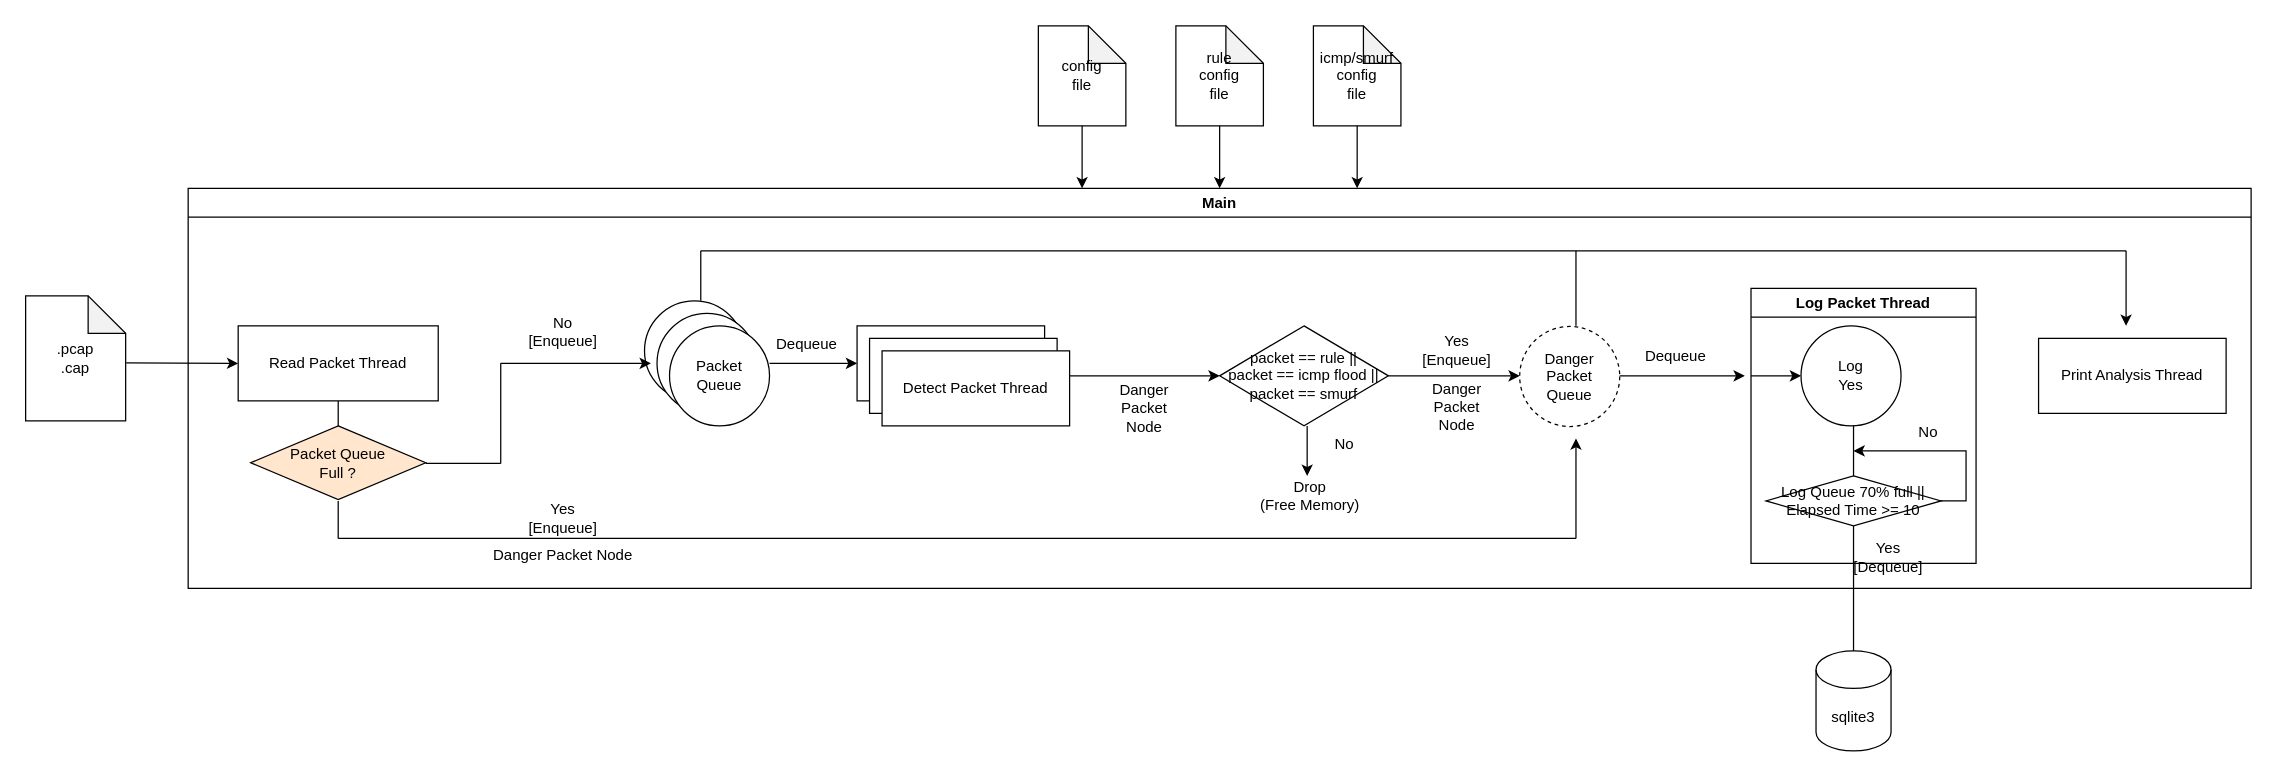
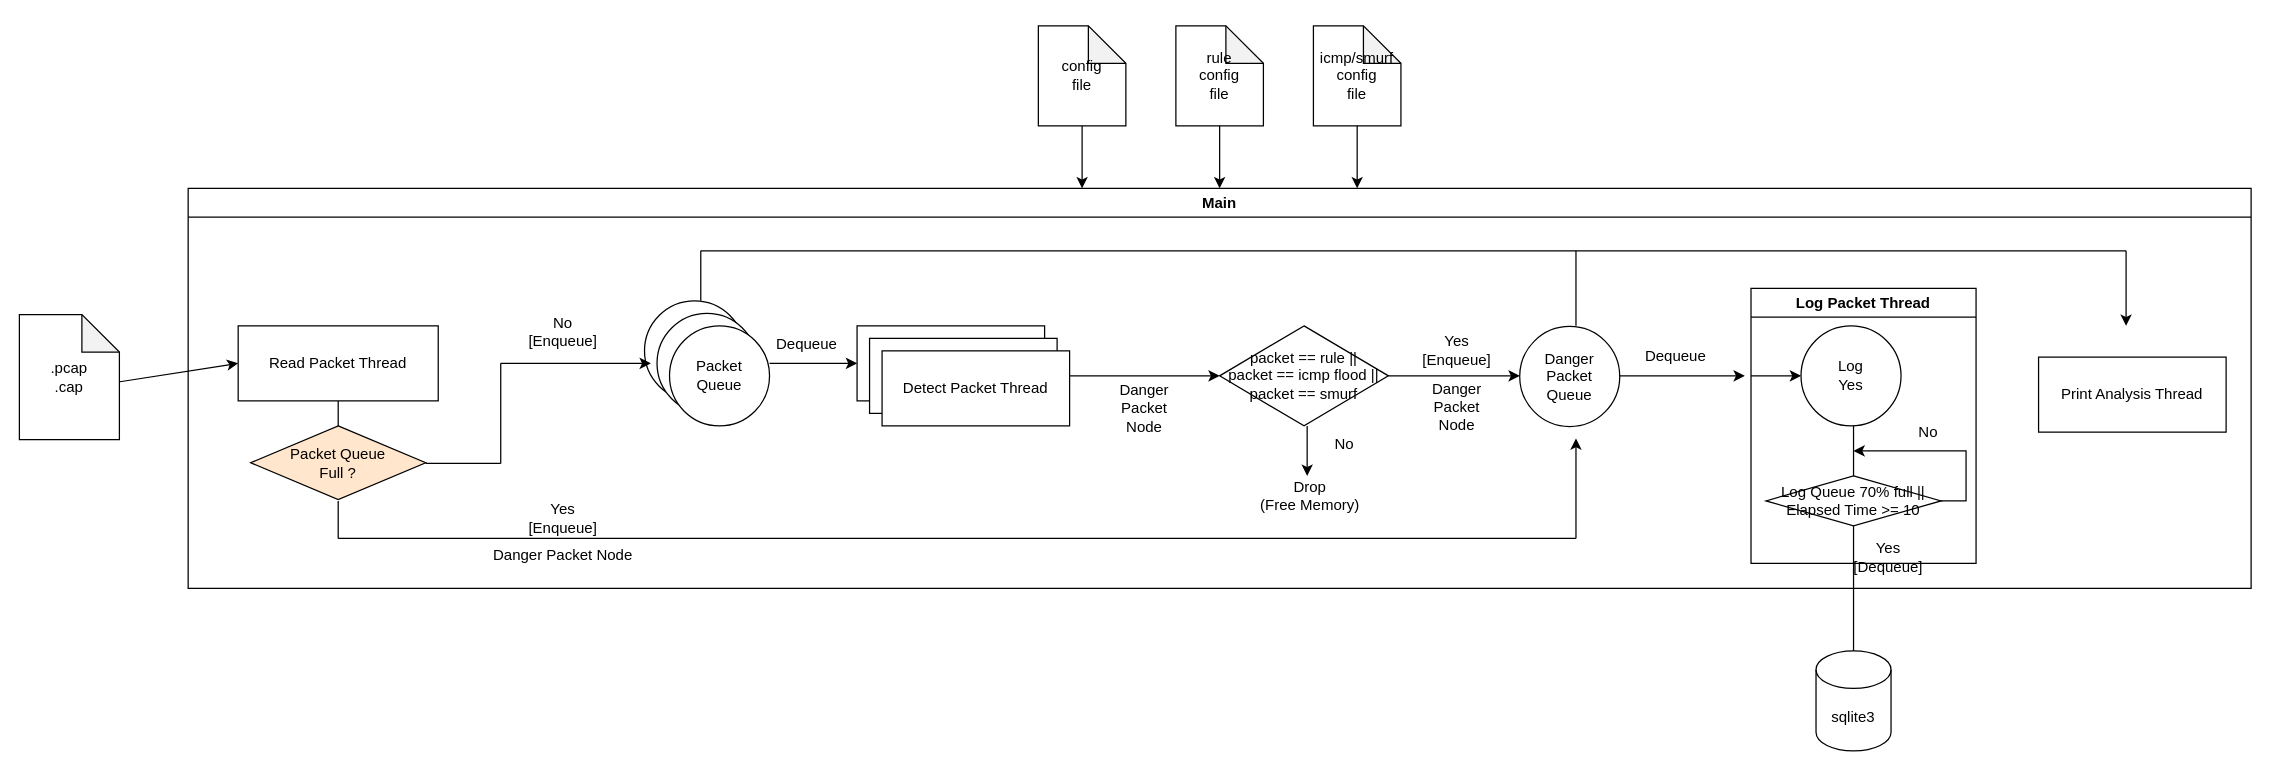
- <mxCell id="2" value=".pcap&lt;div&gt;.cap&lt;/div&gt;" style="shape=note;whiteSpace=wrap;html=1;backgroundOutline=1;darkOpacity=0.05;" vertex="1" parent="1"><mxGeometry x="20" y="236" width="80" height="100" as="geometry" /></mxCell>
+ <mxCell id="2" value=".pcap&lt;div&gt;.cap&lt;/div&gt;" style="shape=note;whiteSpace=wrap;html=1;backgroundOutline=1;darkOpacity=0.05;" vertex="1" parent="1"><mxGeometry x="15" y="251" width="80" height="100" as="geometry" /></mxCell>
- <mxCell id="24" value="Danger&lt;div&gt;Packet&lt;/div&gt;&lt;div&gt;Queue&lt;/div&gt;" style="ellipse;whiteSpace=wrap;html=1;aspect=fixed;dashed=1;" vertex="1" parent="10"><mxGeometry x="1065" y="110.5" width="80" height="80" as="geometry" /></mxCell>
+ <mxCell id="24" value="Danger&lt;div&gt;Packet&lt;/div&gt;&lt;div&gt;Queue&lt;/div&gt;" style="ellipse;whiteSpace=wrap;html=1;aspect=fixed;" vertex="1" parent="10"><mxGeometry x="1065" y="110.5" width="80" height="80" as="geometry" /></mxCell>
- <mxCell id="20" value="Print Analysis Thread" style="rounded=0;whiteSpace=wrap;html=1;" vertex="1" parent="10"><mxGeometry x="1480" y="120" width="150" height="60" as="geometry" /></mxCell>
+ <mxCell id="20" value="Print Analysis Thread" style="rounded=0;whiteSpace=wrap;html=1;" vertex="1" parent="10"><mxGeometry x="1480" y="135" width="150" height="60" as="geometry" /></mxCell>
